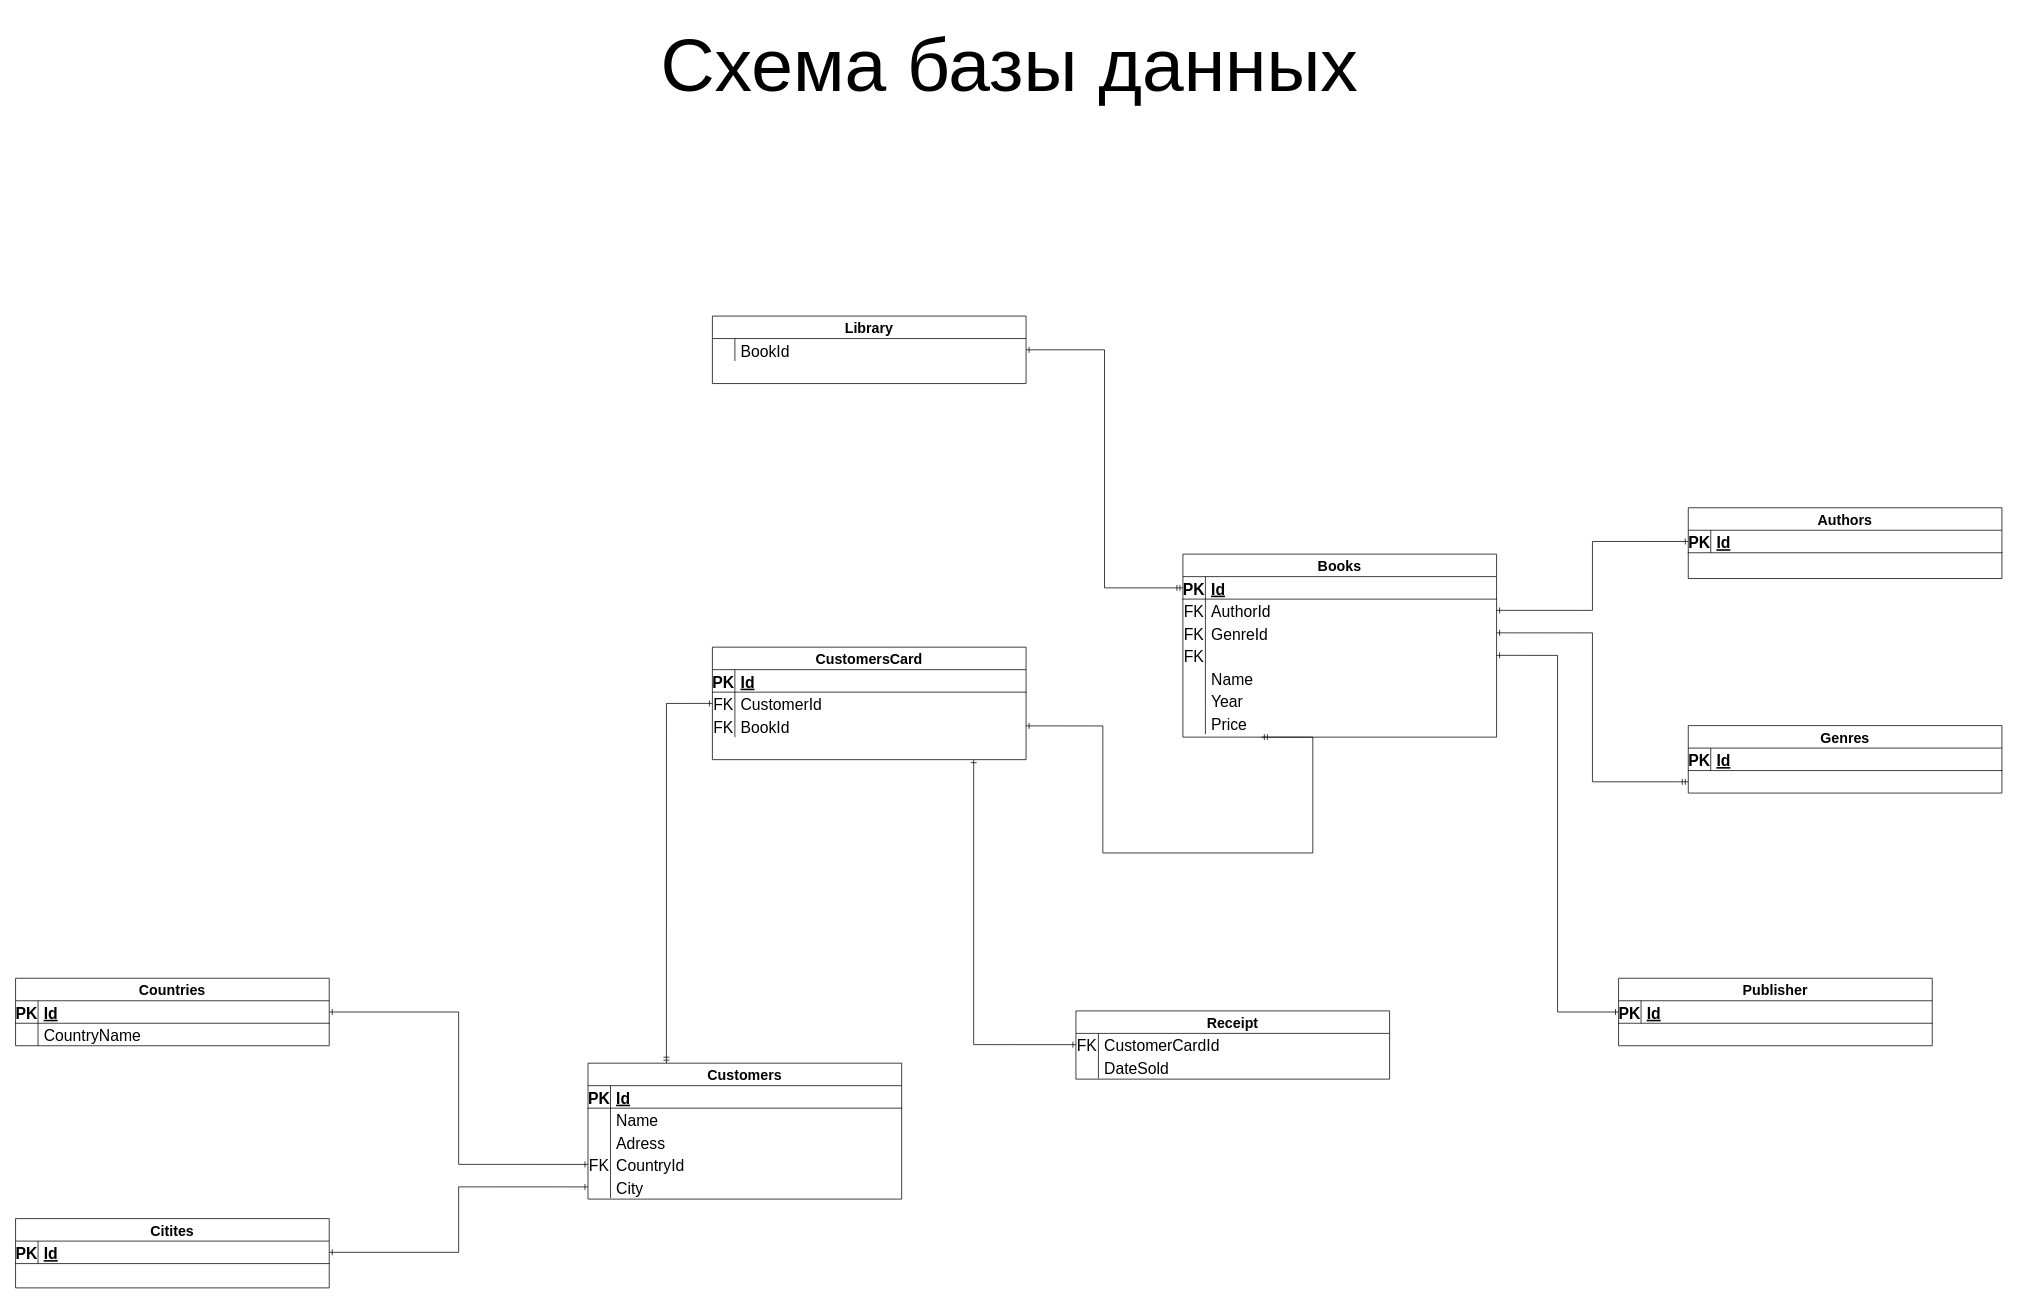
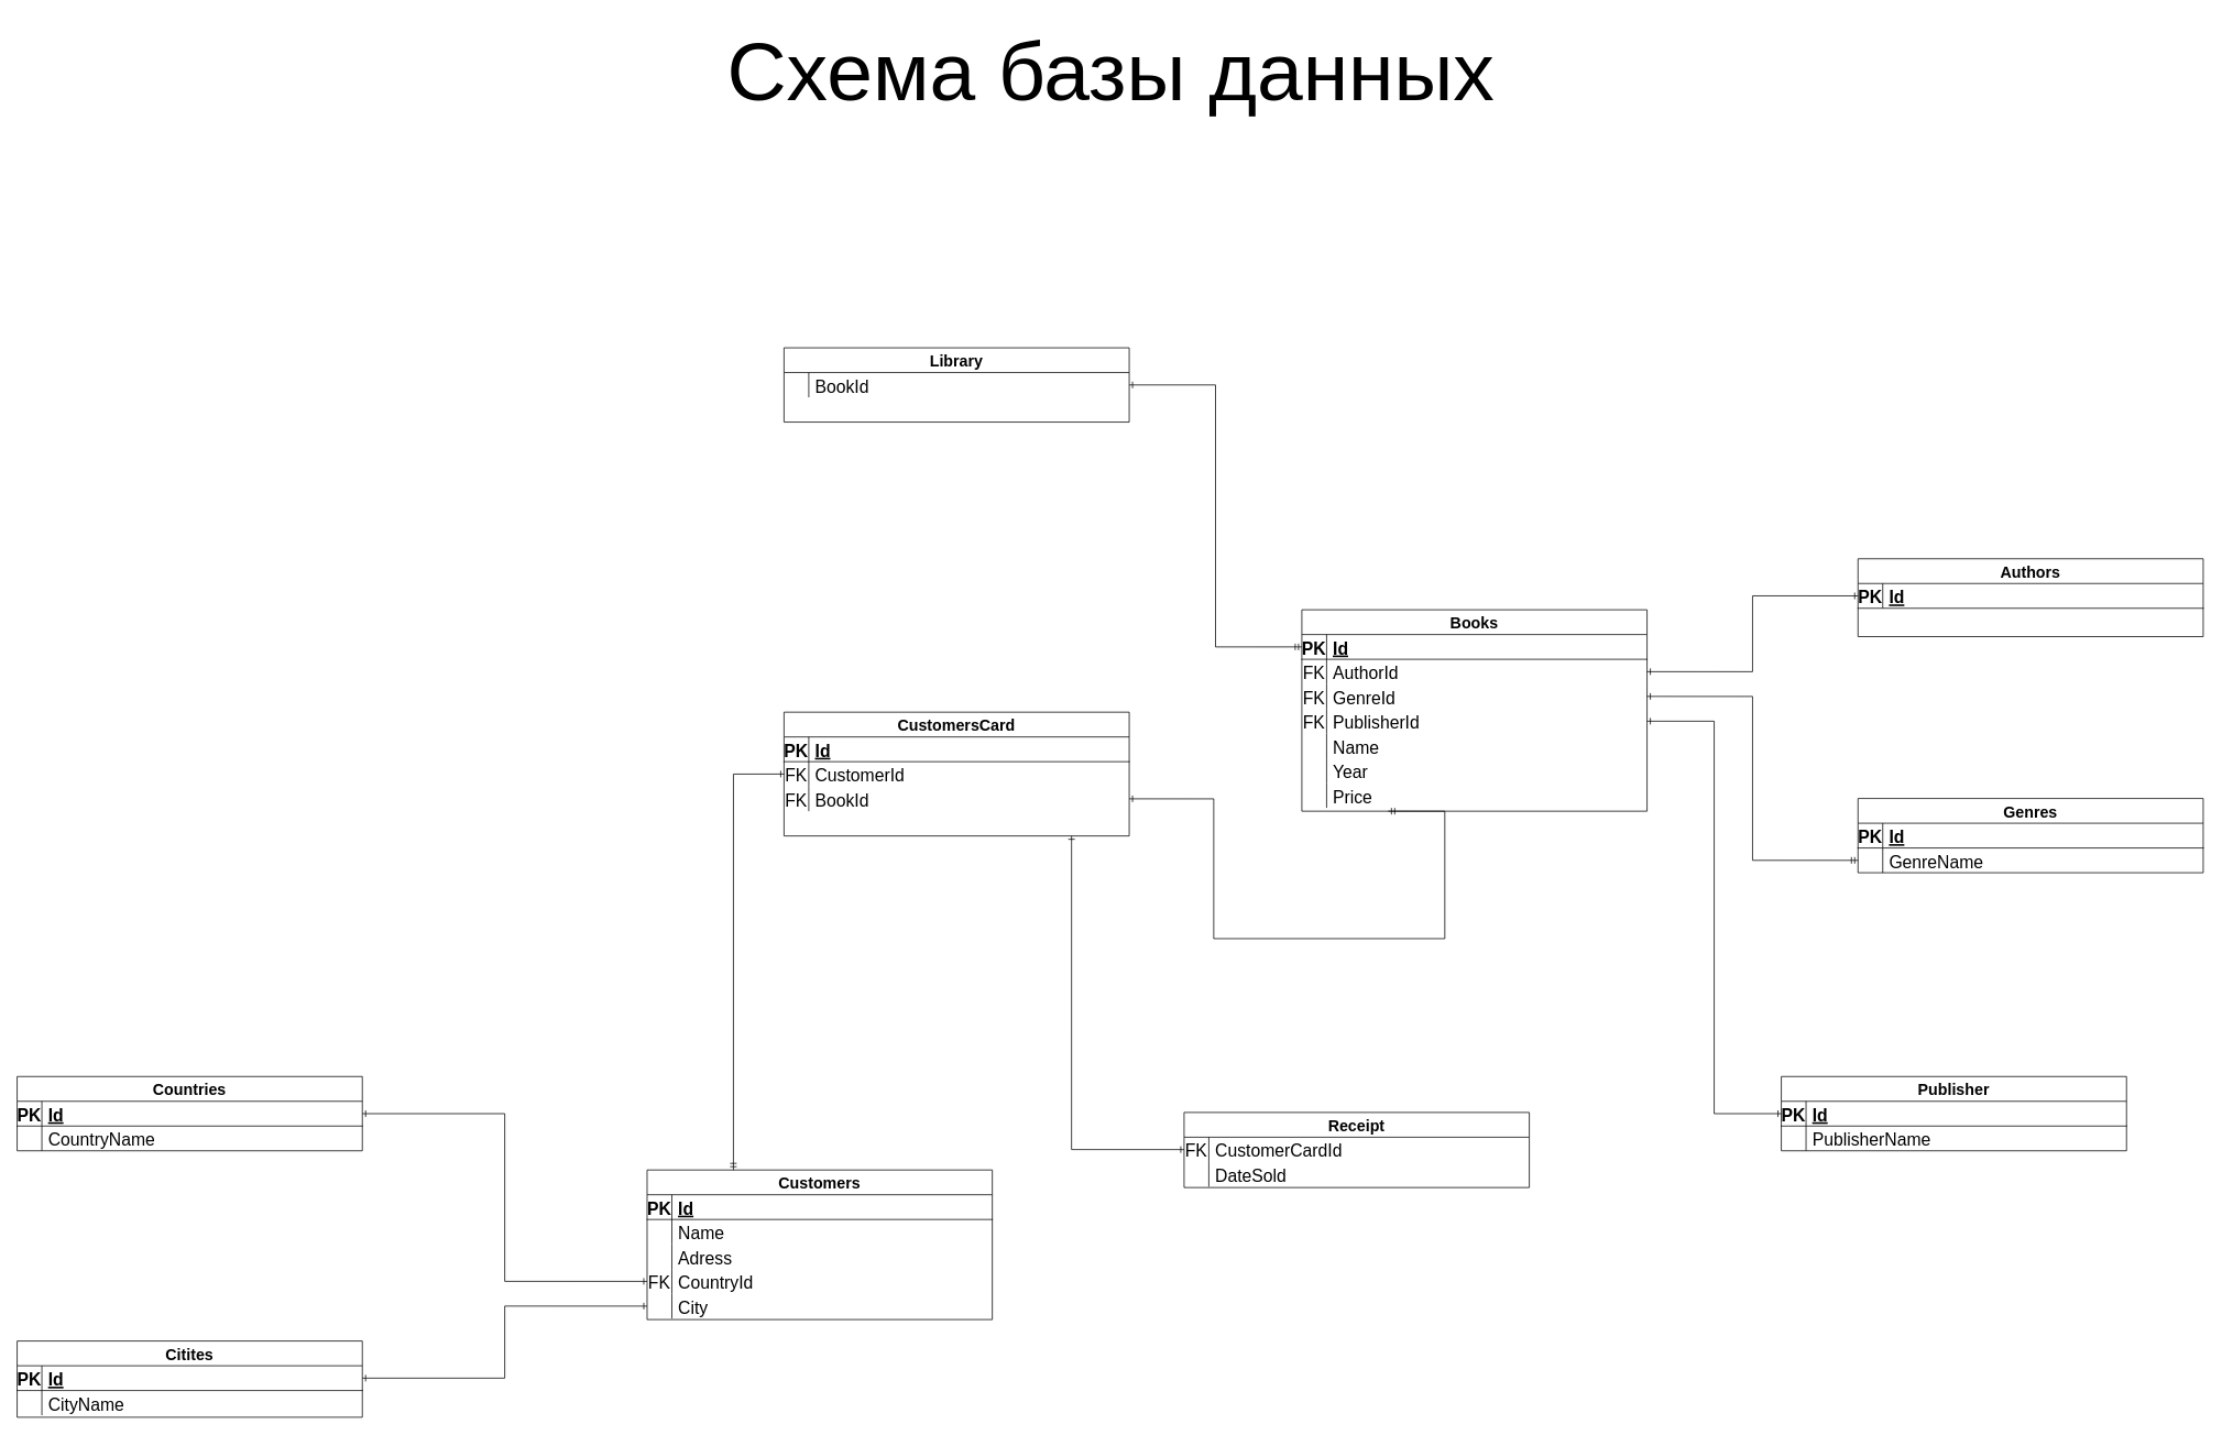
+ <mxCell id="44" value="PublisherId" style="shape=partialRectangle;overflow=hidden;connectable=0;fillColor=none;top=0;left=0;bottom=0;right=0;align=left;spacingLeft=6;fontSize=21;" parent="42" vertex="1"><mxGeometry x="30" width="388.31" height="30" as="geometry"><mxRectangle width="388.31" height="30" as="alternateBounds" /></mxGeometry></mxCell>
+ <mxCell id="60" value="GenreName" style="shape=partialRectangle;overflow=hidden;connectable=0;fillColor=none;top=0;left=0;bottom=0;right=0;align=left;spacingLeft=6;fontSize=21;" parent="58" vertex="1"><mxGeometry x="30" width="388.31" height="30" as="geometry"><mxRectangle width="388.31" height="30" as="alternateBounds" /></mxGeometry></mxCell>
+ <mxCell id="91" value="PublisherName" style="shape=partialRectangle;overflow=hidden;connectable=0;fillColor=none;top=0;left=0;bottom=0;right=0;align=left;spacingLeft=6;fontSize=21;" parent="89" vertex="1"><mxGeometry x="30" width="388.31" height="30" as="geometry"><mxRectangle width="388.31" height="30" as="alternateBounds" /></mxGeometry></mxCell>
+ <mxCell id="31" value="CityName" style="shape=partialRectangle;overflow=hidden;connectable=0;fillColor=none;top=0;left=0;bottom=0;right=0;align=left;spacingLeft=6;fontSize=21;" parent="29" vertex="1"><mxGeometry x="30" width="388.31" height="30" as="geometry"><mxRectangle width="388.31" height="30" as="alternateBounds" /></mxGeometry></mxCell>
